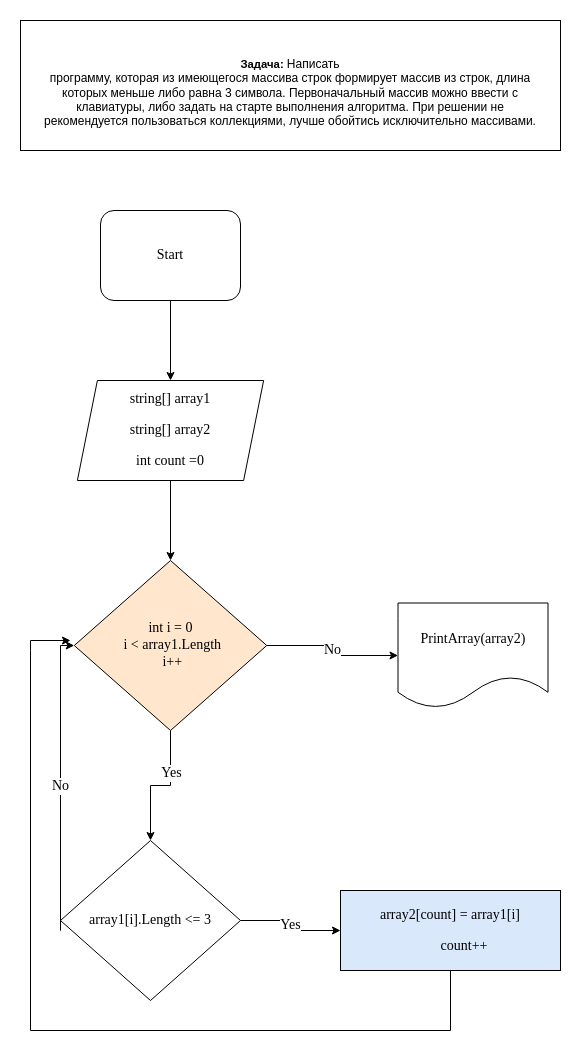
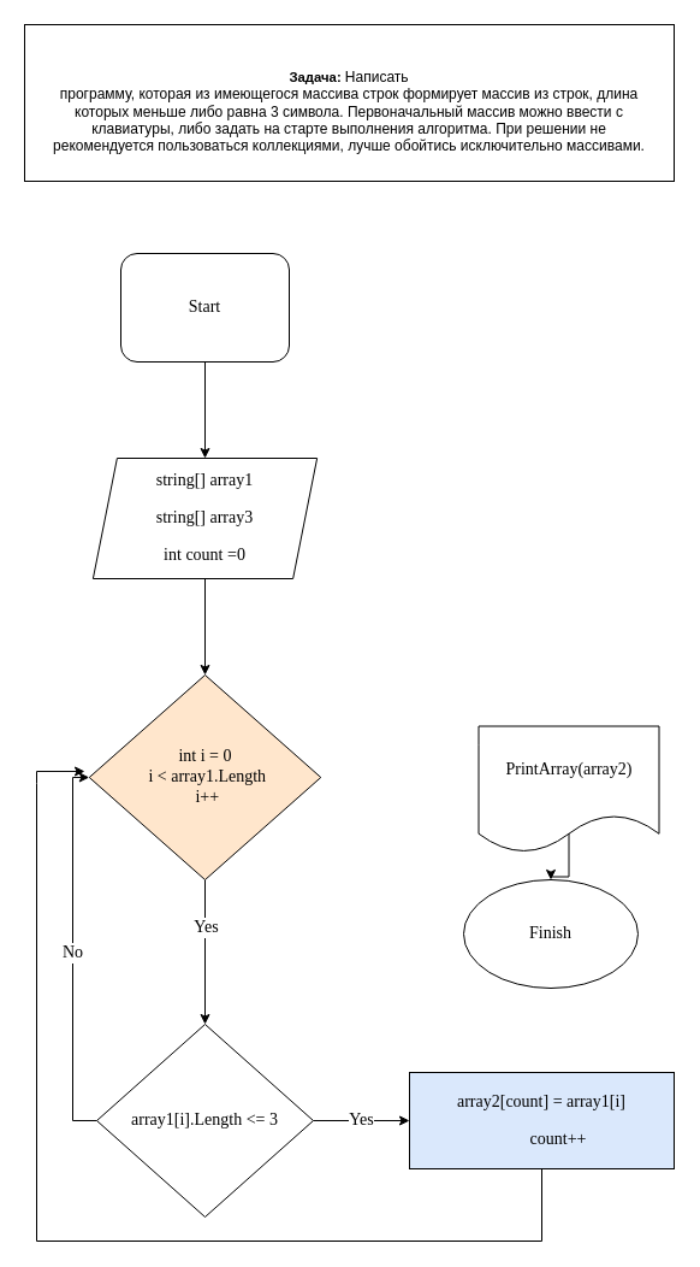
- <mxCell id="12" value="&lt;p style=&quot;&quot; class=&quot;1&quot;&gt;&lt;font style=&quot;font-size: 14px;&quot; face=&quot;Verdana&quot;&gt;&lt;span style=&quot;background-color: initial;&quot;&gt;string[] array1&lt;/span&gt;&lt;br&gt;&lt;/font&gt;&lt;/p&gt;&lt;p style=&quot;&quot; class=&quot;1&quot;&gt;&lt;span style=&quot;font-family: Verdana;&quot;&gt;string[] array2&lt;/span&gt;&lt;font style=&quot;font-size: 14px;&quot; face=&quot;Verdana&quot;&gt;&lt;span style=&quot;background-color: initial;&quot;&gt;&lt;br&gt;&lt;/span&gt;&lt;/font&gt;&lt;/p&gt;&lt;p style=&quot;&quot; class=&quot;1&quot;&gt;&lt;span style=&quot;font-family: Verdana;&quot;&gt;int count =0&lt;/span&gt;&lt;/p&gt;" style="shape=parallelogram;perimeter=parallelogramPerimeter;whiteSpace=wrap;html=1;fixedSize=1;fontFamily=Times New Roman;fontSize=14;" vertex="1" parent="1"><mxGeometry x="76.88" y="380" width="186.25" height="100" as="geometry" /></mxCell>
+ <mxCell id="12" value="&lt;p style=&quot;&quot; class=&quot;1&quot;&gt;&lt;font style=&quot;font-size: 14px;&quot; face=&quot;Verdana&quot;&gt;&lt;span style=&quot;background-color: initial;&quot;&gt;string[] array1&lt;/span&gt;&lt;br&gt;&lt;/font&gt;&lt;/p&gt;&lt;p style=&quot;&quot; class=&quot;1&quot;&gt;&lt;span style=&quot;font-family: Verdana;&quot;&gt;string[] array3&lt;/span&gt;&lt;font style=&quot;font-size: 14px;&quot; face=&quot;Verdana&quot;&gt;&lt;span style=&quot;background-color: initial;&quot;&gt;&lt;br&gt;&lt;/span&gt;&lt;/font&gt;&lt;/p&gt;&lt;p style=&quot;&quot; class=&quot;1&quot;&gt;&lt;span style=&quot;font-family: Verdana;&quot;&gt;int count =0&lt;/span&gt;&lt;/p&gt;" style="shape=parallelogram;perimeter=parallelogramPerimeter;whiteSpace=wrap;html=1;fixedSize=1;fontFamily=Times New Roman;fontSize=14;" vertex="1" parent="1"><mxGeometry x="76.88" y="380" width="186.25" height="100" as="geometry" /></mxCell>
- <mxCell id="5" value="No" style="edgeStyle=orthogonalEdgeStyle;rounded=0;orthogonalLoop=1;jettySize=auto;html=1;exitX=1;exitY=0.5;exitDx=0;exitDy=0;entryX=0;entryY=0.5;entryDx=0;entryDy=0;fontFamily=Verdana;fontSize=14;" edge="1" parent="1" source="6" target="14"><mxGeometry relative="1" as="geometry" /></mxCell>
+ <mxCell id="13" value="" style="edgeStyle=orthogonalEdgeStyle;rounded=0;orthogonalLoop=1;jettySize=auto;html=1;fontFamily=Verdana;fontSize=14;exitX=0.5;exitY=0.846;exitDx=0;exitDy=0;exitPerimeter=0;" edge="1" parent="1" source="14" target="15"><mxGeometry relative="1" as="geometry" /></mxCell>
+ <mxCell id="15" value="&lt;font face=&quot;Verdana&quot;&gt;Finish&lt;/font&gt;" style="ellipse;whiteSpace=wrap;html=1;fontFamily=Times New Roman;fontSize=14;align=center;" vertex="1" parent="1"><mxGeometry x="385" y="730" width="145" height="90" as="geometry" /></mxCell>
- <mxCell id="9" value="&lt;span style=&quot;&quot; lang=&quot;EN-US&quot;&gt;&lt;font style=&quot;font-size: 14px;&quot; face=&quot;Verdana&quot;&gt;array1[i].Length &amp;lt;= 3&lt;/font&gt;&lt;/span&gt;" style="rhombus;whiteSpace=wrap;html=1;fontFamily=Times New Roman;fontSize=14;" vertex="1" parent="1"><mxGeometry x="60" y="840" width="180" height="160" as="geometry" /></mxCell>
+ <mxCell id="9" value="&lt;span style=&quot;&quot; lang=&quot;EN-US&quot;&gt;&lt;font style=&quot;font-size: 14px;&quot; face=&quot;Verdana&quot;&gt;array1[i].Length &amp;lt;= 3&lt;/font&gt;&lt;/span&gt;" style="rhombus;whiteSpace=wrap;html=1;fontFamily=Times New Roman;fontSize=14;" vertex="1" parent="1"><mxGeometry x="80" y="850" width="180" height="160" as="geometry" /></mxCell>
